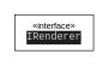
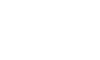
- <mxCell id="2" value="«interface»&lt;br&gt;&lt;div style=&quot;color: rgb(212, 212, 212); background-color: rgb(30, 30, 30); font-family: Consolas, &amp;quot;Courier New&amp;quot;, monospace; font-size: 14px; line-height: 19px;&quot;&gt;IRenderer&lt;/div&gt;" style="html=1;whiteSpace=wrap;" vertex="1" parent="1"><mxGeometry x="20" y="20" width="110" height="50" as="geometry" /></mxCell>
